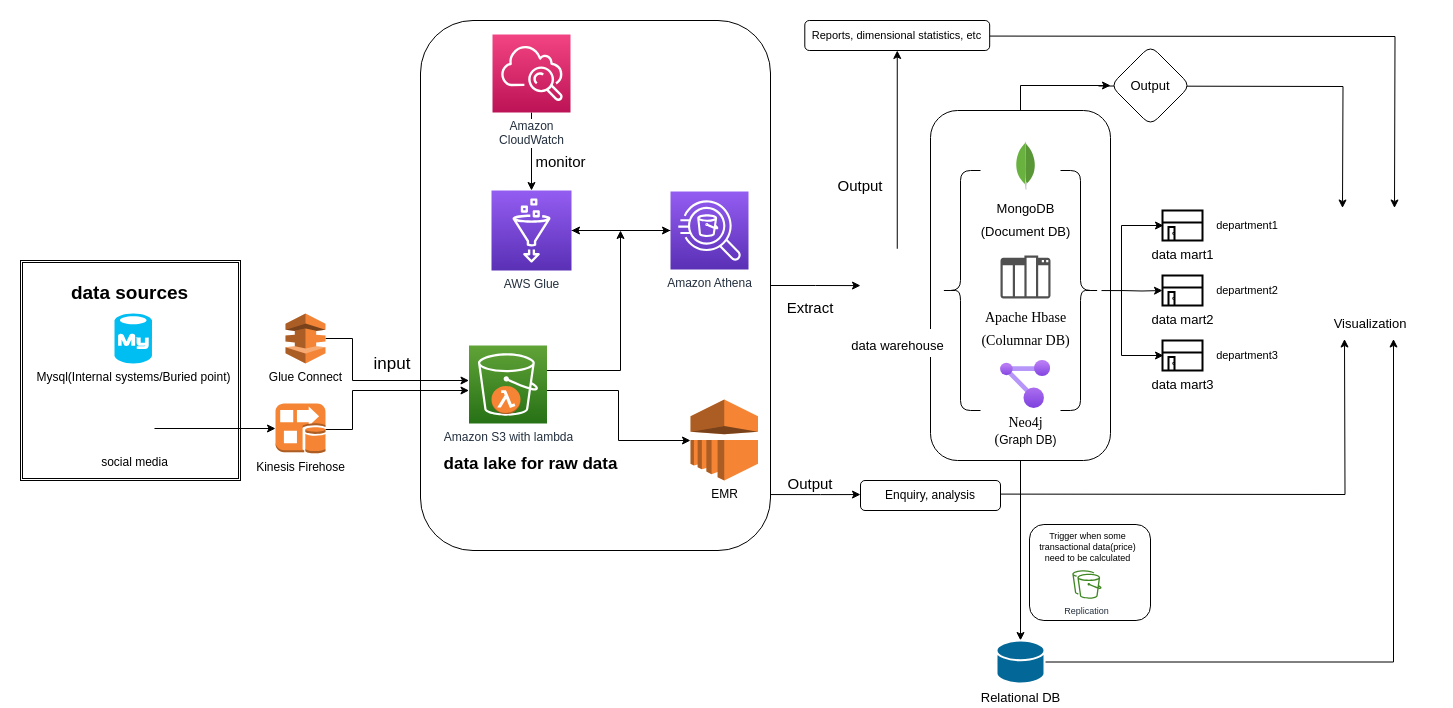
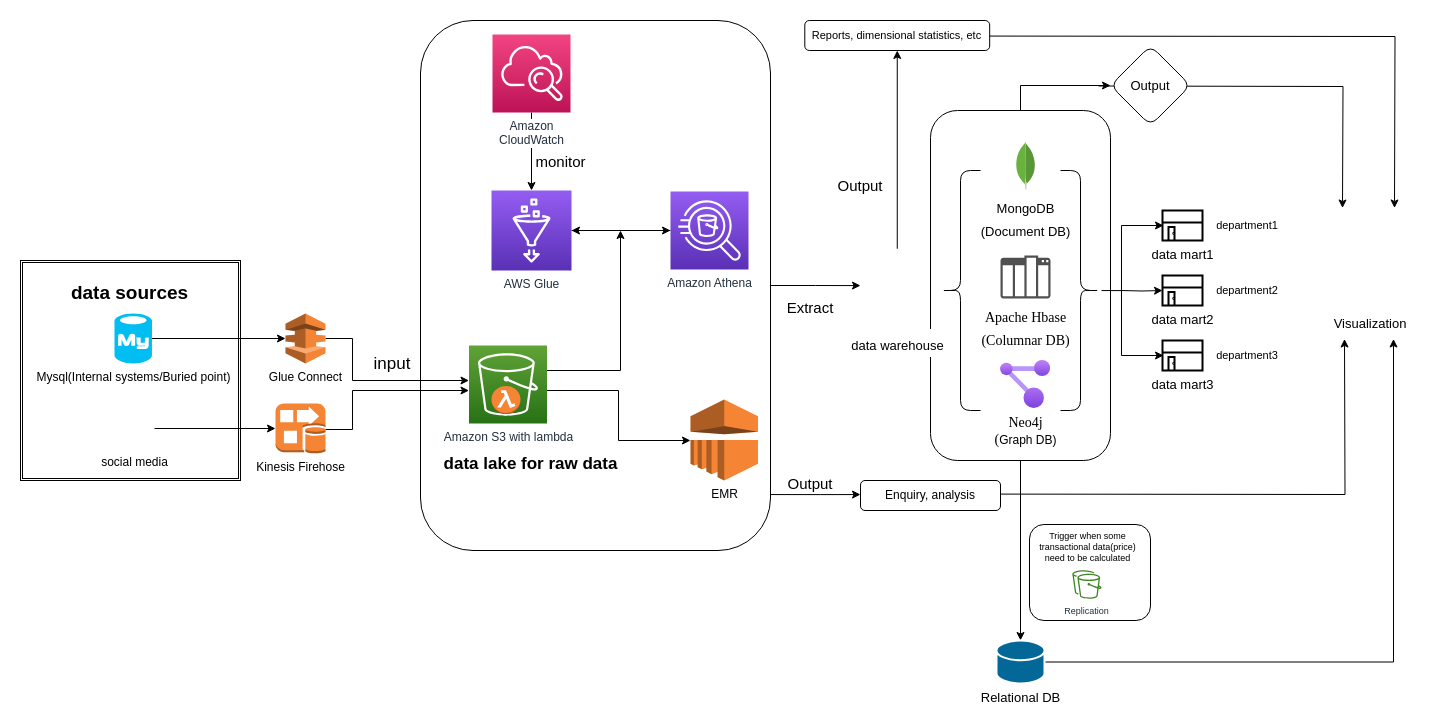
+ <mxCell id="26" style="edgeStyle=orthogonalEdgeStyle;rounded=0;orthogonalLoop=1;jettySize=auto;html=1;entryX=0;entryY=0.5;entryDx=0;entryDy=0;entryPerimeter=0;fontSize=23;" edge="1" parent="1" source="27" target="23"><mxGeometry relative="1" as="geometry" /></mxCell>
